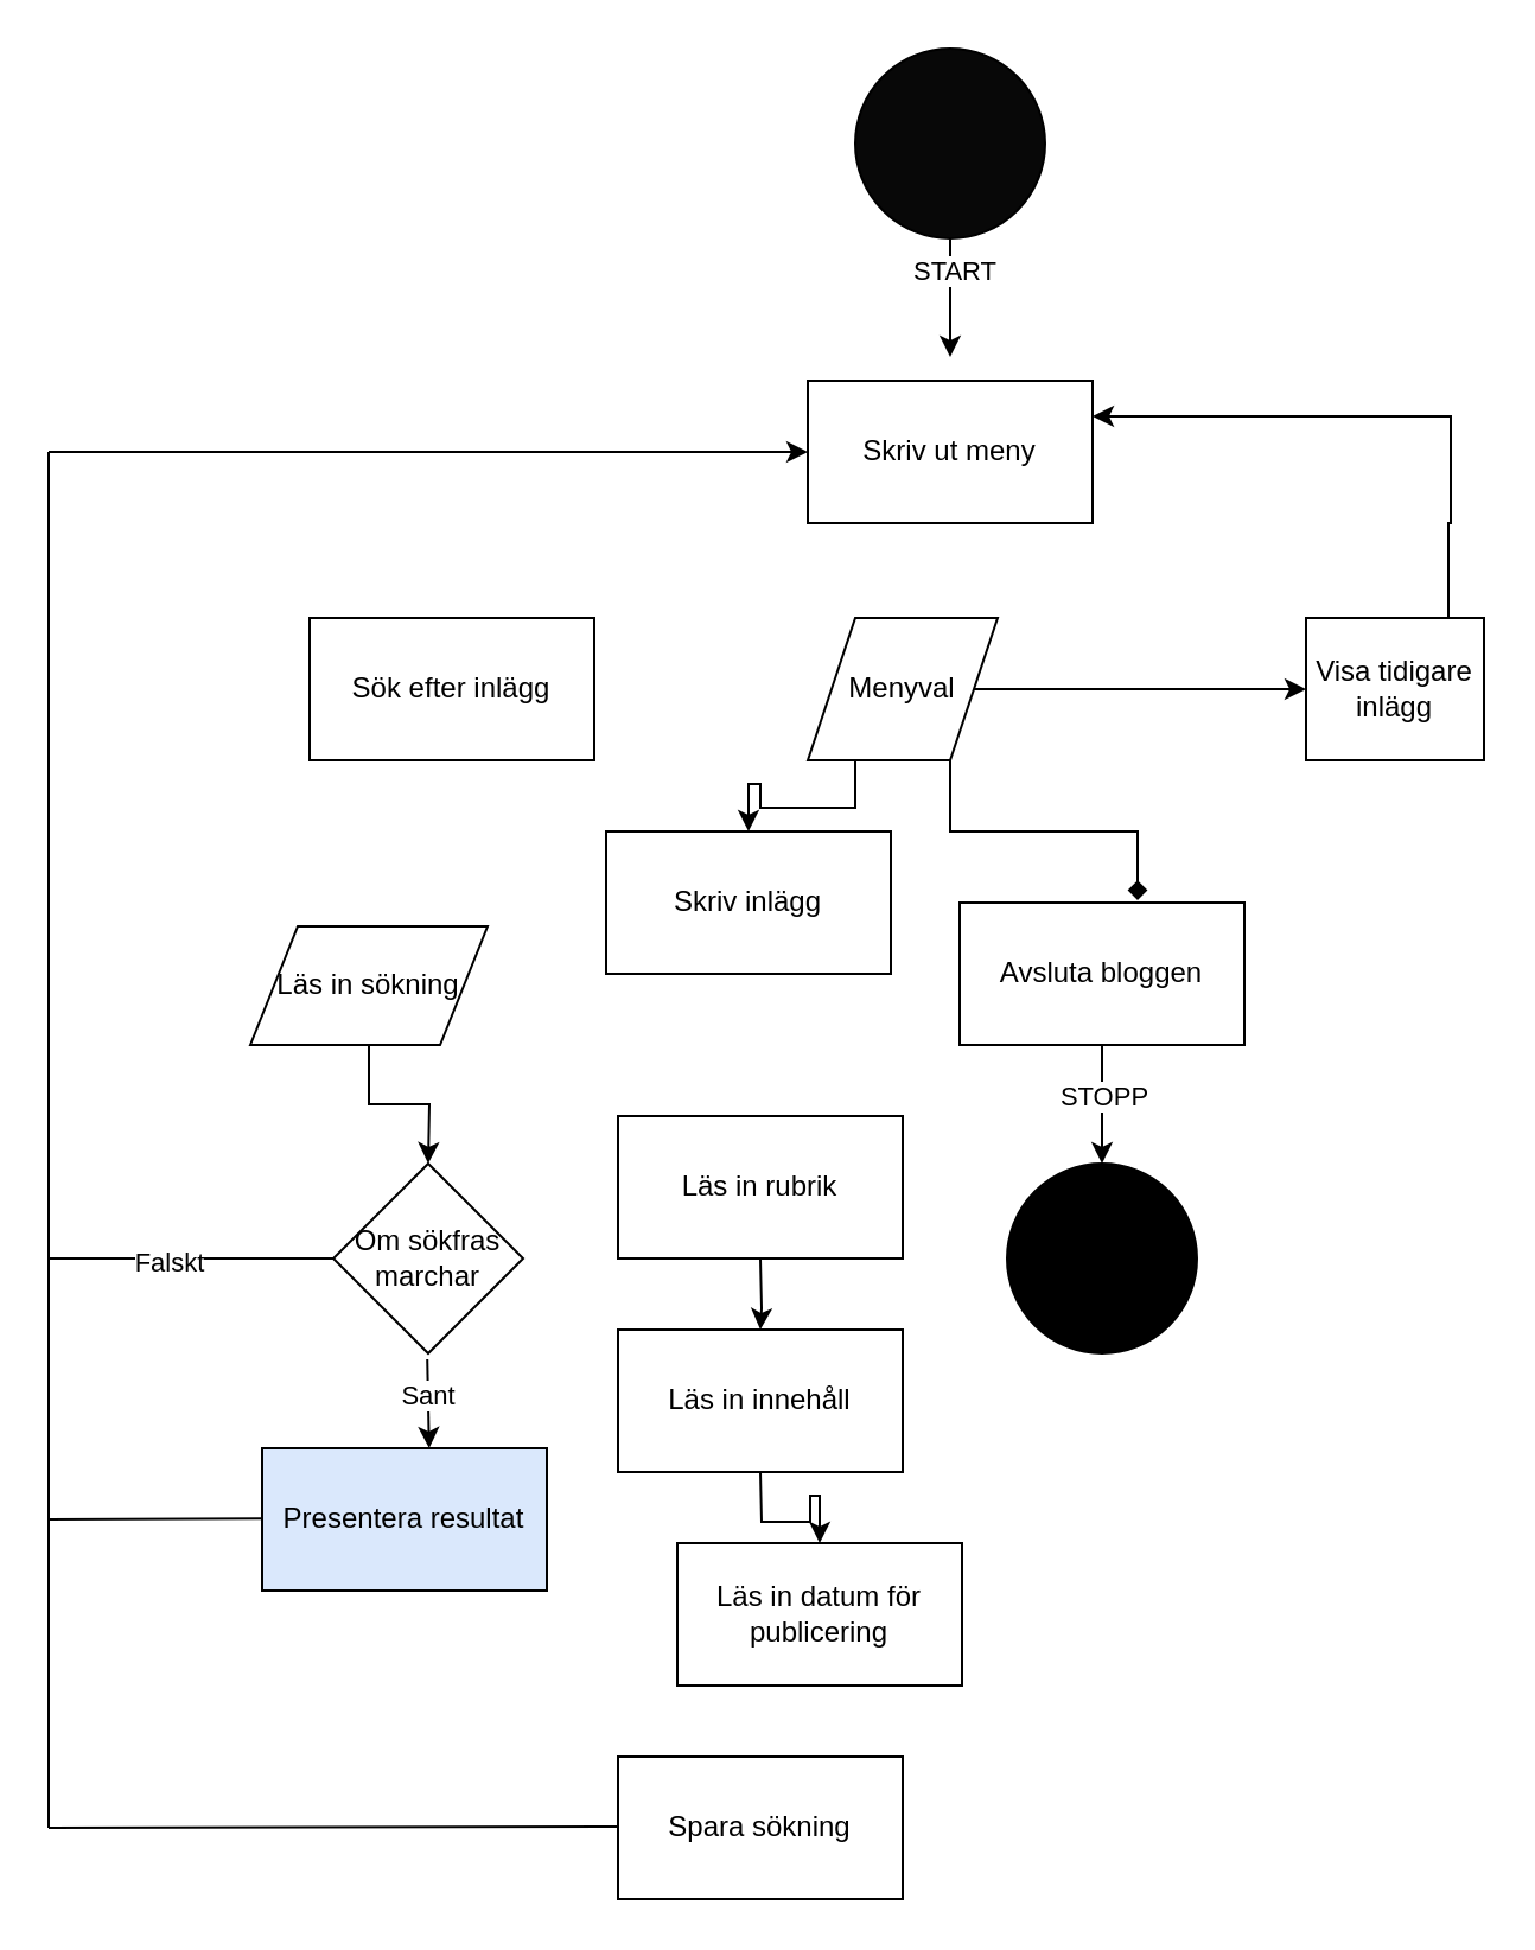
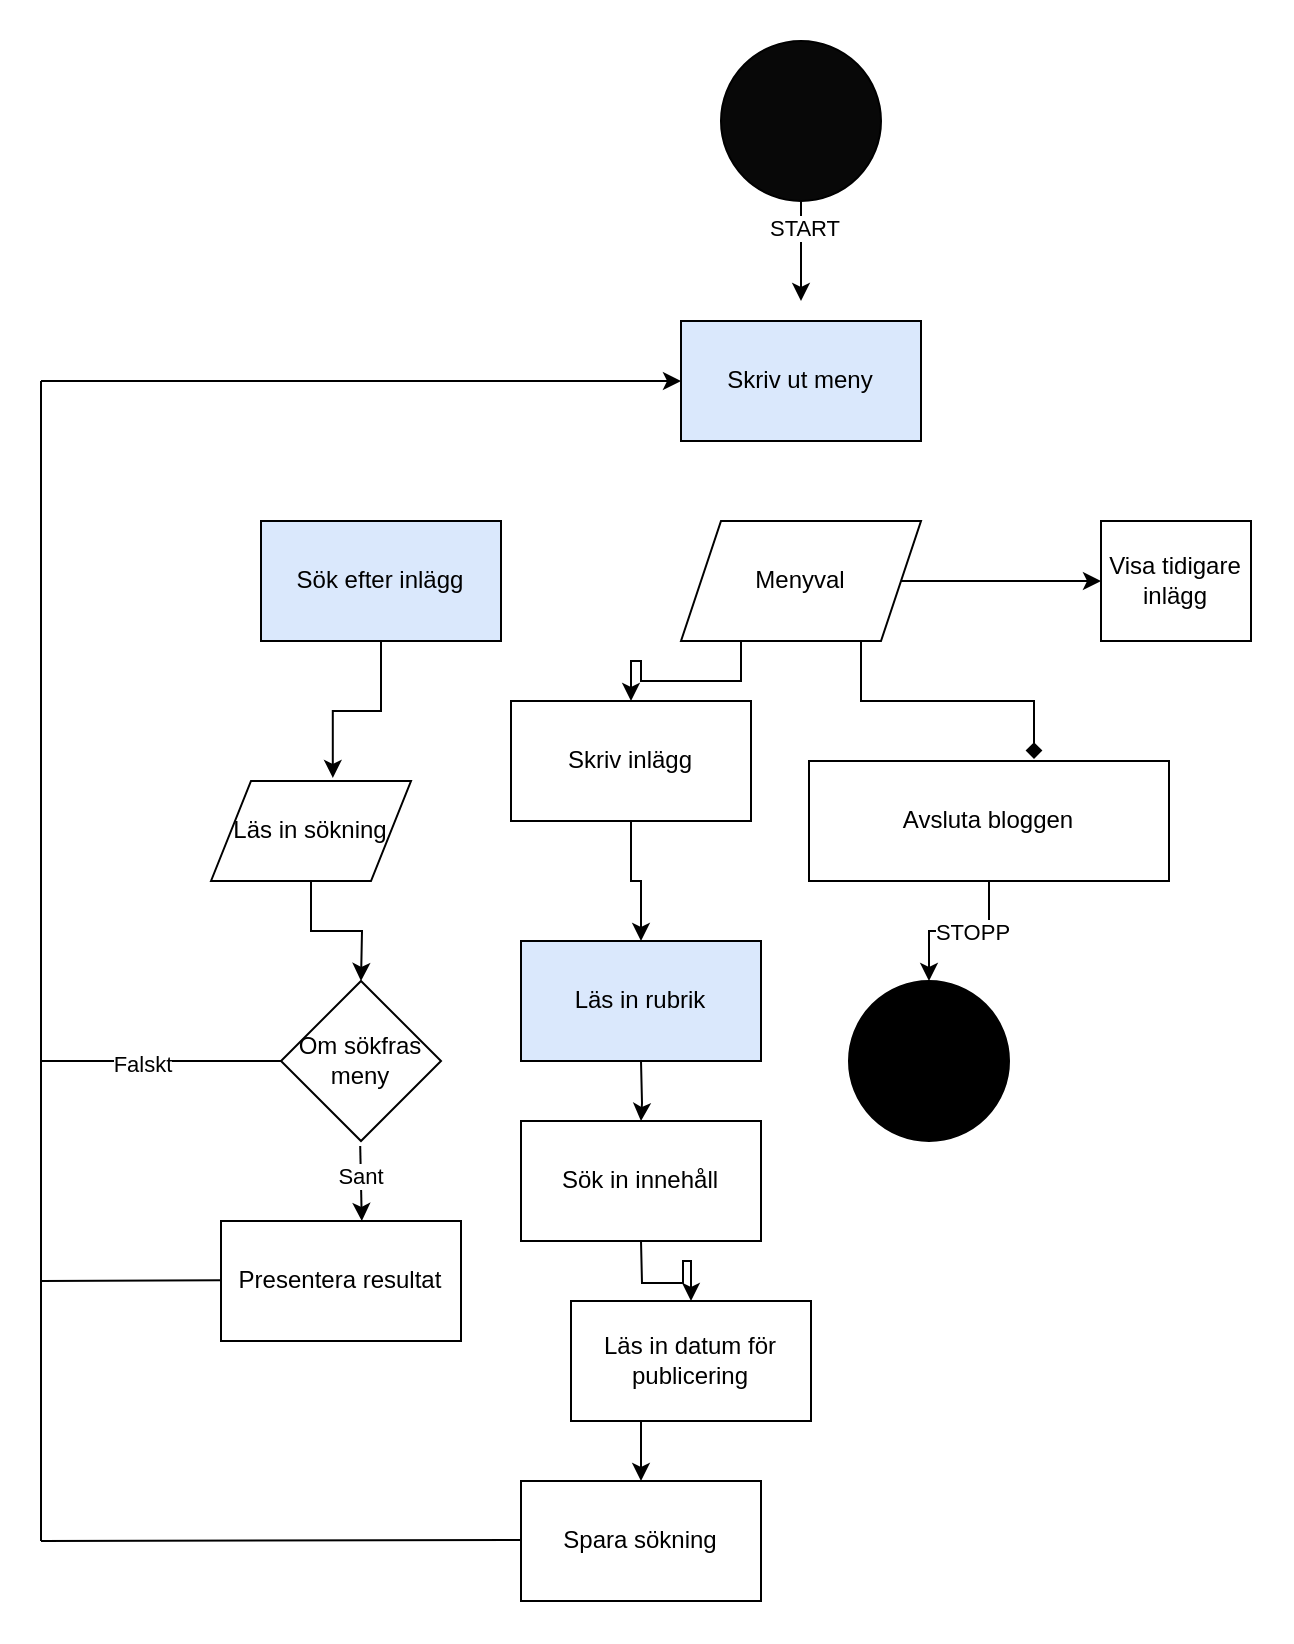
- <mxCell id="14" style="edgeStyle=orthogonalEdgeStyle;rounded=0;orthogonalLoop=1;jettySize=auto;html=1;entryX=1;entryY=0.25;entryDx=0;entryDy=0;" edge="1" parent="1" source="15" target="5"><mxGeometry relative="1" as="geometry"><mxPoint x="610" y="180" as="targetPoint" /><Array as="points"><mxPoint x="610" y="220" /><mxPoint x="611" y="220" /><mxPoint x="611" y="175" /></Array></mxGeometry></mxCell>
- <mxCell id="5" value="Skriv ut meny" style="rounded=0;whiteSpace=wrap;html=1;" vertex="1" parent="1"><mxGeometry x="340" y="160" width="120" height="60" as="geometry" /></mxCell>
+ <mxCell id="5" value="Skriv ut meny" style="rounded=0;whiteSpace=wrap;html=1;fillColor=#dae8fc;" vertex="1" parent="1"><mxGeometry x="340" y="160" width="120" height="60" as="geometry" /></mxCell>
- <mxCell id="16" value="Sök efter inlägg" style="rounded=0;whiteSpace=wrap;html=1;" vertex="1" parent="1"><mxGeometry x="130" y="260" width="120" height="60" as="geometry" /></mxCell>
+ <mxCell id="16" value="Sök efter inlägg" style="rounded=0;whiteSpace=wrap;html=1;fillColor=#dae8fc;" vertex="1" parent="1"><mxGeometry x="130" y="260" width="120" height="60" as="geometry" /></mxCell>
- <mxCell id="8" value="Menyval" style="shape=parallelogram;perimeter=parallelogramPerimeter;whiteSpace=wrap;html=1;fixedSize=1;" vertex="1" parent="1"><mxGeometry x="340" y="260" width="80" height="60" as="geometry" /></mxCell>
+ <mxCell id="8" value="Menyval" style="shape=parallelogram;perimeter=parallelogramPerimeter;whiteSpace=wrap;html=1;fixedSize=1;" vertex="1" parent="1"><mxGeometry x="340" y="260" width="120" height="60" as="geometry" /></mxCell>
+ <mxCell id="30" style="edgeStyle=orthogonalEdgeStyle;rounded=0;orthogonalLoop=1;jettySize=auto;html=1;entryX=0.609;entryY=-0.031;entryDx=0;entryDy=0;entryPerimeter=0;" edge="1" parent="1" source="16" target="29"><mxGeometry relative="1" as="geometry" /></mxCell>
- <mxCell id="13" value="Avsluta bloggen" style="rounded=0;whiteSpace=wrap;html=1;" vertex="1" parent="1"><mxGeometry x="404" y="380" width="120" height="60" as="geometry" /></mxCell>
+ <mxCell id="13" value="Avsluta bloggen" style="rounded=0;whiteSpace=wrap;html=1;" vertex="1" parent="1"><mxGeometry x="404" y="380" width="180" height="60" as="geometry" /></mxCell>
+ <mxCell id="9" style="edgeStyle=orthogonalEdgeStyle;rounded=0;orthogonalLoop=1;jettySize=auto;html=1;" edge="1" parent="1" source="10" target="18"><mxGeometry relative="1" as="geometry"><mxPoint x="320" y="480" as="targetPoint" /></mxGeometry></mxCell>
- <mxCell id="18" value="Läs in rubrik" style="rounded=0;whiteSpace=wrap;html=1;" vertex="1" parent="1"><mxGeometry x="260" y="470" width="120" height="60" as="geometry" /></mxCell>
+ <mxCell id="18" value="Läs in rubrik" style="rounded=0;whiteSpace=wrap;html=1;fillColor=#dae8fc;" vertex="1" parent="1"><mxGeometry x="260" y="470" width="120" height="60" as="geometry" /></mxCell>
- <mxCell id="31" value="Om sökfras marchar" style="rhombus;whiteSpace=wrap;html=1;" vertex="1" parent="1"><mxGeometry x="140" y="490" width="80" height="80" as="geometry" /></mxCell>
+ <mxCell id="31" value="Om sökfras meny" style="rhombus;whiteSpace=wrap;html=1;" vertex="1" parent="1"><mxGeometry x="140" y="490" width="80" height="80" as="geometry" /></mxCell>
- <mxCell id="20" value="Läs in innehåll" style="rounded=0;whiteSpace=wrap;html=1;" vertex="1" parent="1"><mxGeometry x="260" y="560" width="120" height="60" as="geometry" /></mxCell>
+ <mxCell id="20" value="Sök in innehåll" style="rounded=0;whiteSpace=wrap;html=1;" vertex="1" parent="1"><mxGeometry x="260" y="560" width="120" height="60" as="geometry" /></mxCell>
- <mxCell id="32" value="Presentera resultat" style="rounded=0;whiteSpace=wrap;html=1;fillColor=#dae8fc;" vertex="1" parent="1"><mxGeometry x="110" y="610" width="120" height="60" as="geometry" /></mxCell>
+ <mxCell id="32" value="Presentera resultat" style="rounded=0;whiteSpace=wrap;html=1;" vertex="1" parent="1"><mxGeometry x="110" y="610" width="120" height="60" as="geometry" /></mxCell>
+ <mxCell id="22" style="edgeStyle=orthogonalEdgeStyle;rounded=0;orthogonalLoop=1;jettySize=auto;html=1;exitX=0.5;exitY=1;exitDx=0;exitDy=0;entryX=0.5;entryY=0;entryDx=0;entryDy=0;" edge="1" parent="1" source="23" target="24"><mxGeometry relative="1" as="geometry" /></mxCell>
